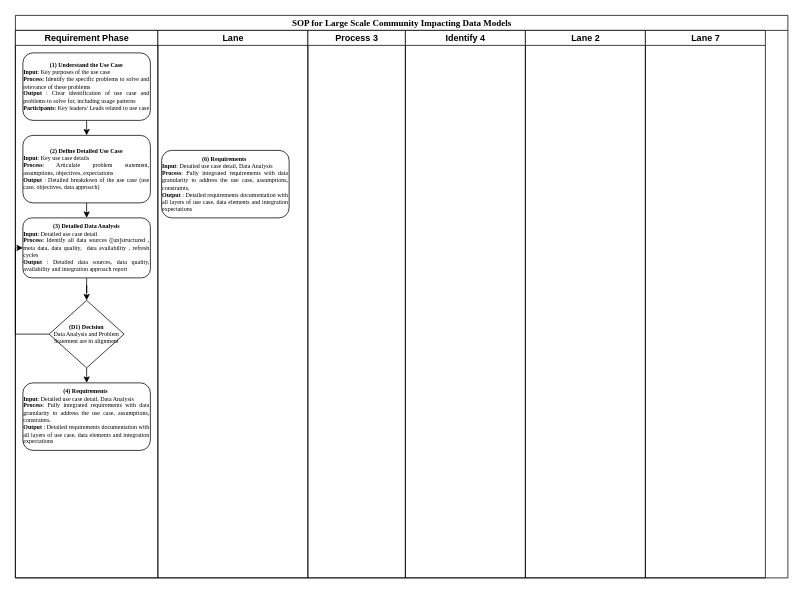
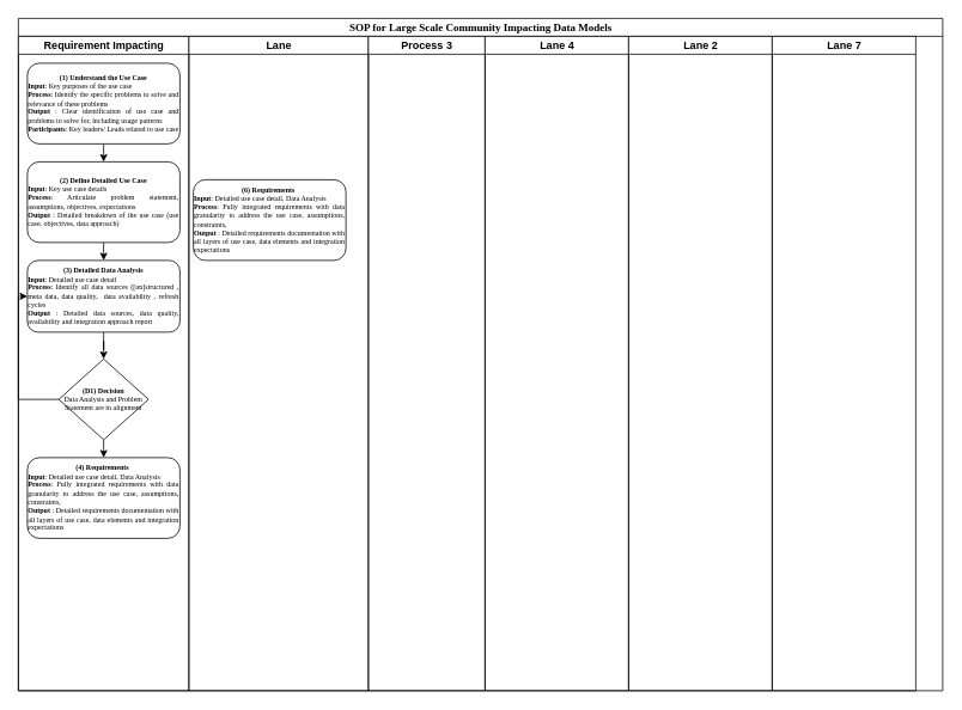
- <mxCell id="3" value="Requirement Phase" style="swimlane;html=1;startSize=20;" parent="2" vertex="1"><mxGeometry y="20" width="190" height="730" as="geometry" /></mxCell>
+ <mxCell id="3" value="Requirement Impacting" style="swimlane;html=1;startSize=20;" parent="2" vertex="1"><mxGeometry y="20" width="190" height="730" as="geometry" /></mxCell>
- <mxCell id="17" value="Identify 4" style="swimlane;html=1;startSize=20;" parent="2" vertex="1"><mxGeometry x="520" y="20" width="160" height="730" as="geometry" /></mxCell>
+ <mxCell id="17" value="Lane 4" style="swimlane;html=1;startSize=20;" parent="2" vertex="1"><mxGeometry x="520" y="20" width="160" height="730" as="geometry" /></mxCell>
